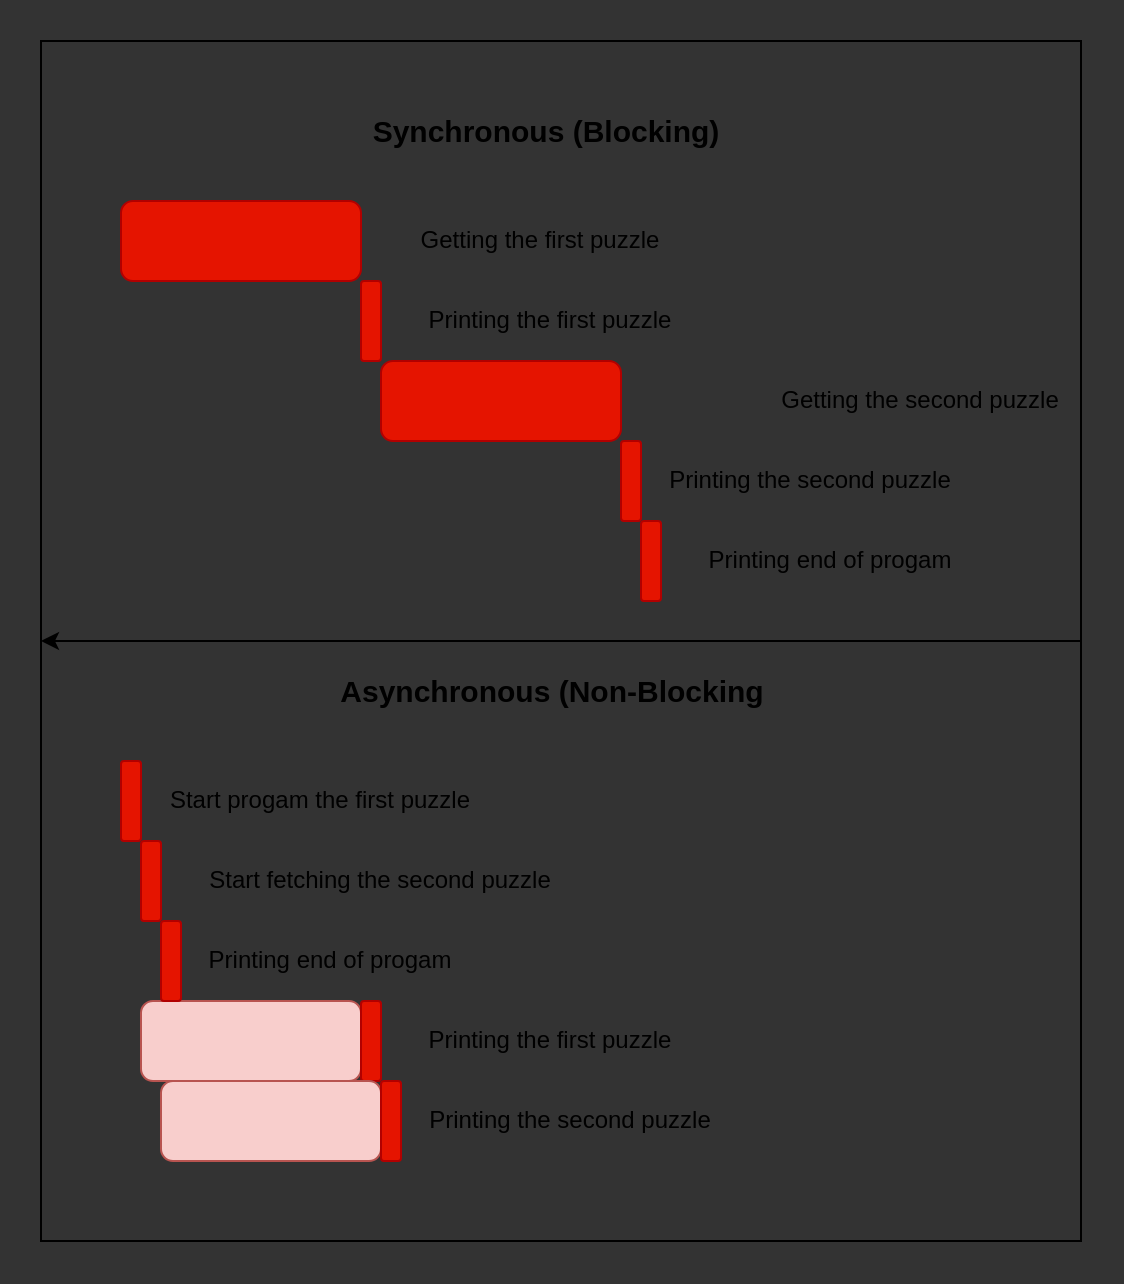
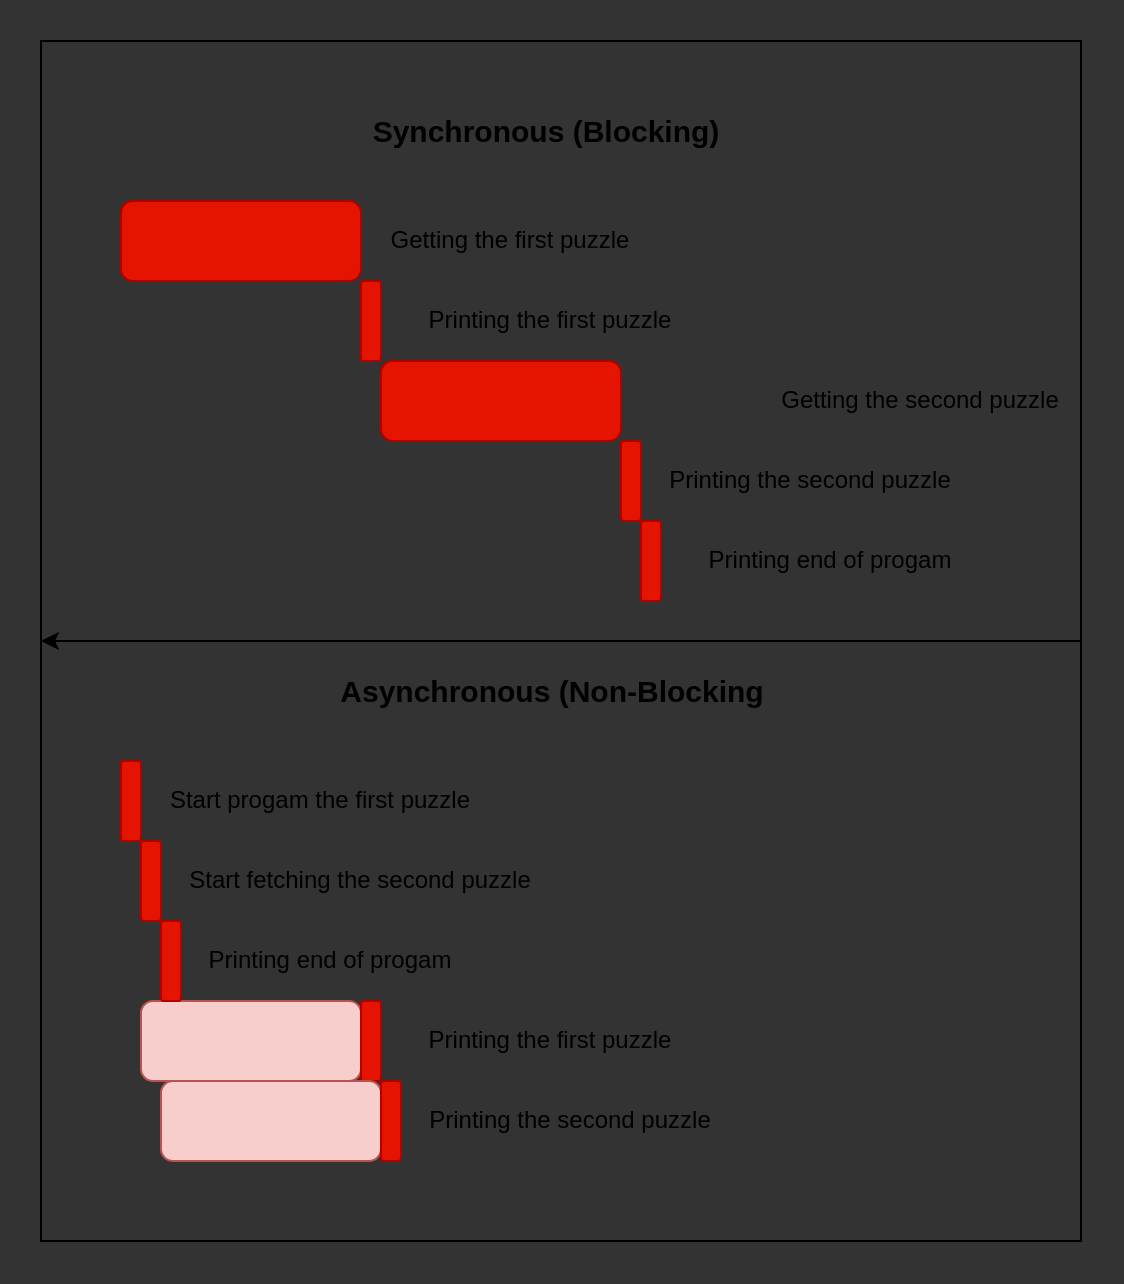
- <mxCell id="5" value="Getting the first puzzle" style="text;html=1;strokeColor=none;fillColor=none;align=center;verticalAlign=middle;whiteSpace=wrap;rounded=0;" parent="1" vertex="1"><mxGeometry x="205" y="105" width="130" height="30" as="geometry" /></mxCell>
+ <mxCell id="5" value="Getting the first puzzle" style="text;html=1;strokeColor=none;fillColor=none;align=center;verticalAlign=middle;whiteSpace=wrap;rounded=0;" parent="1" vertex="1"><mxGeometry x="190" y="105" width="130" height="30" as="geometry" /></mxCell>
- <mxCell id="23" value="Start fetching the second puzzle" style="text;html=1;strokeColor=none;fillColor=none;align=center;verticalAlign=middle;whiteSpace=wrap;rounded=0;" parent="1" vertex="1"><mxGeometry x="100" y="425" width="180" height="30" as="geometry" /></mxCell>
+ <mxCell id="23" value="Start fetching the second puzzle" style="text;html=1;strokeColor=none;fillColor=none;align=center;verticalAlign=middle;whiteSpace=wrap;rounded=0;" parent="1" vertex="1"><mxGeometry x="90" y="425" width="180" height="30" as="geometry" /></mxCell>
